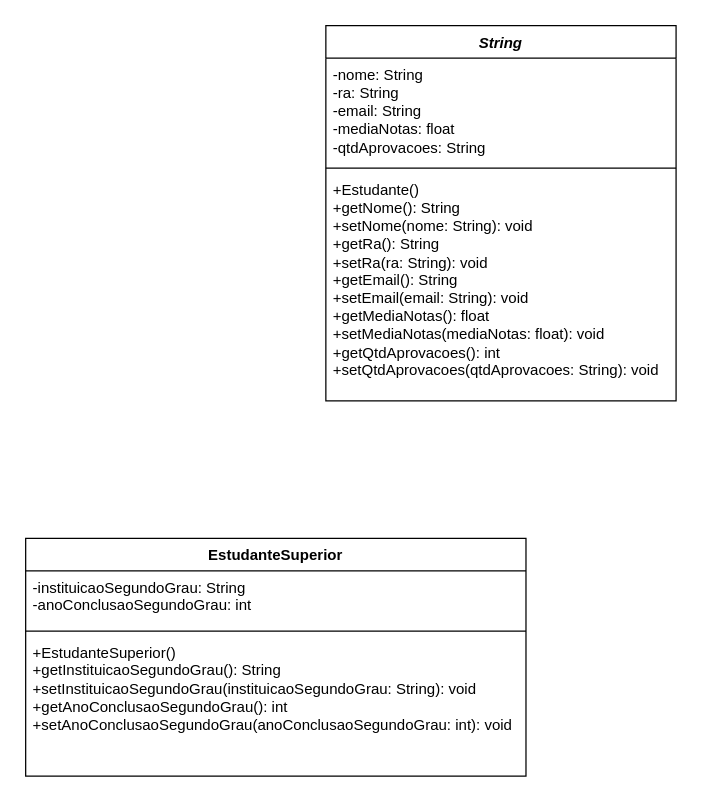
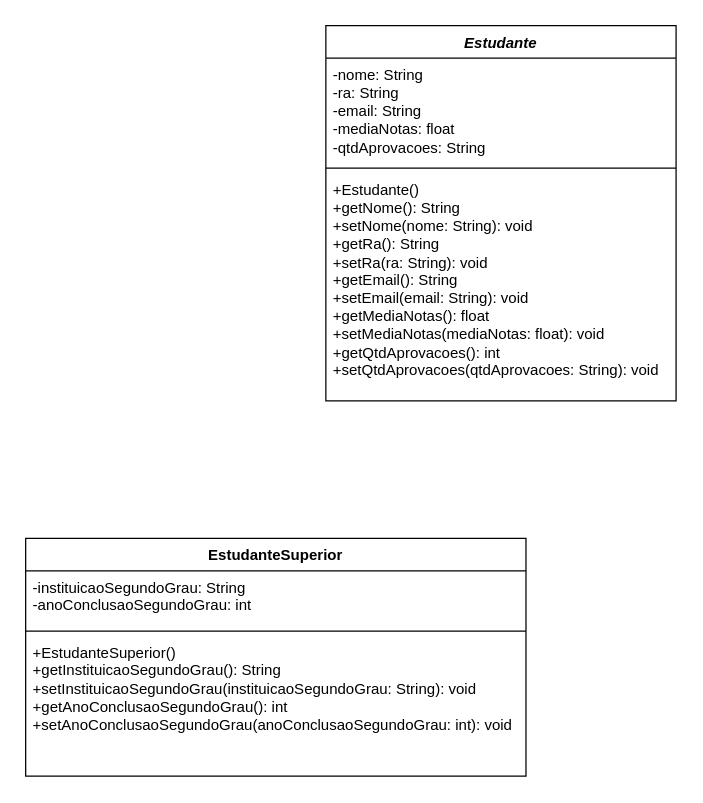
- <mxCell id="2" value="&lt;i&gt;String&lt;/i&gt;" style="swimlane;fontStyle=1;align=center;verticalAlign=top;childLayout=stackLayout;horizontal=1;startSize=26;horizontalStack=0;resizeParent=1;resizeParentMax=0;resizeLast=0;collapsible=1;marginBottom=0;whiteSpace=wrap;html=1;" vertex="1" parent="1"><mxGeometry x="260" y="20" width="280" height="300" as="geometry" /></mxCell>
+ <mxCell id="2" value="&lt;i&gt;Estudante&lt;/i&gt;" style="swimlane;fontStyle=1;align=center;verticalAlign=top;childLayout=stackLayout;horizontal=1;startSize=26;horizontalStack=0;resizeParent=1;resizeParentMax=0;resizeLast=0;collapsible=1;marginBottom=0;whiteSpace=wrap;html=1;" vertex="1" parent="1"><mxGeometry x="260" y="20" width="280" height="300" as="geometry" /></mxCell>
